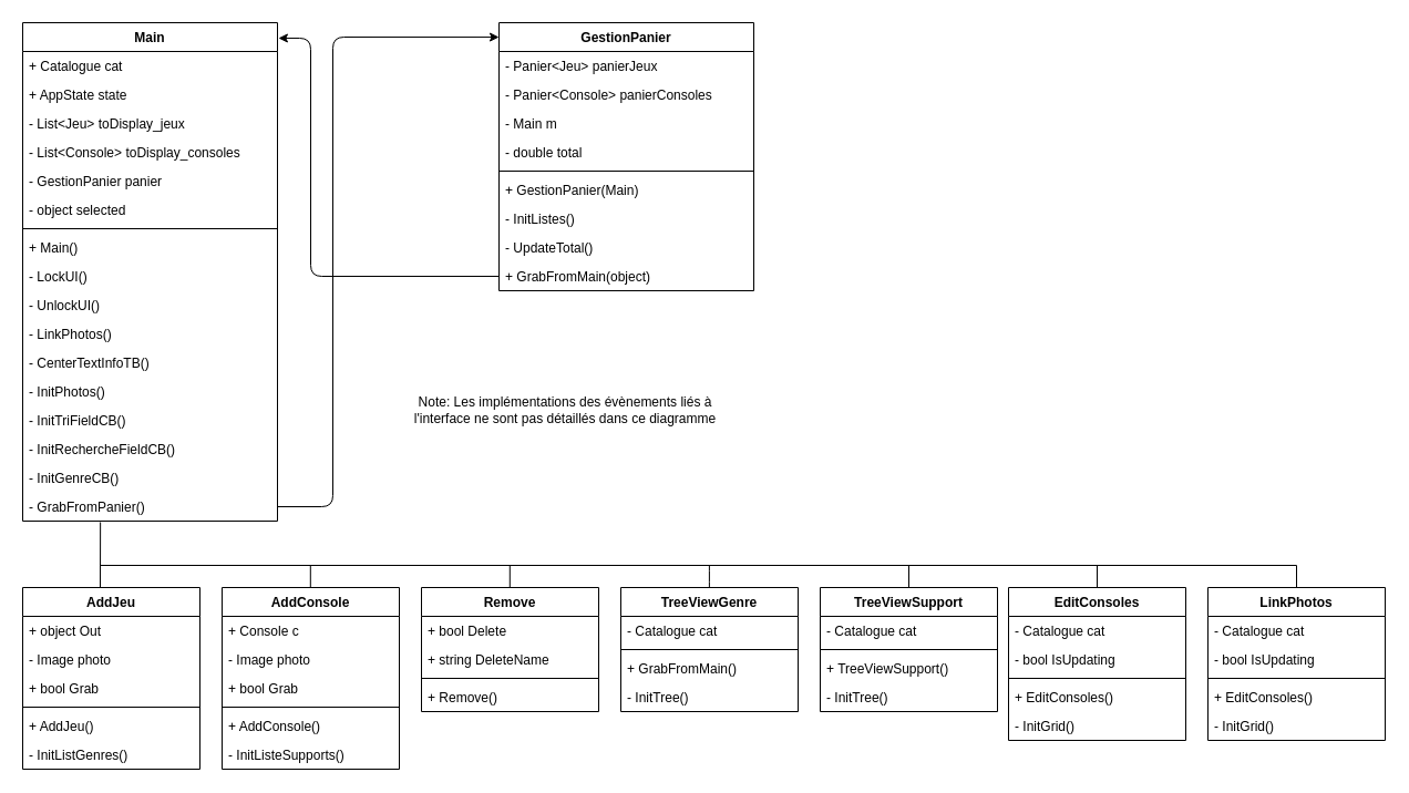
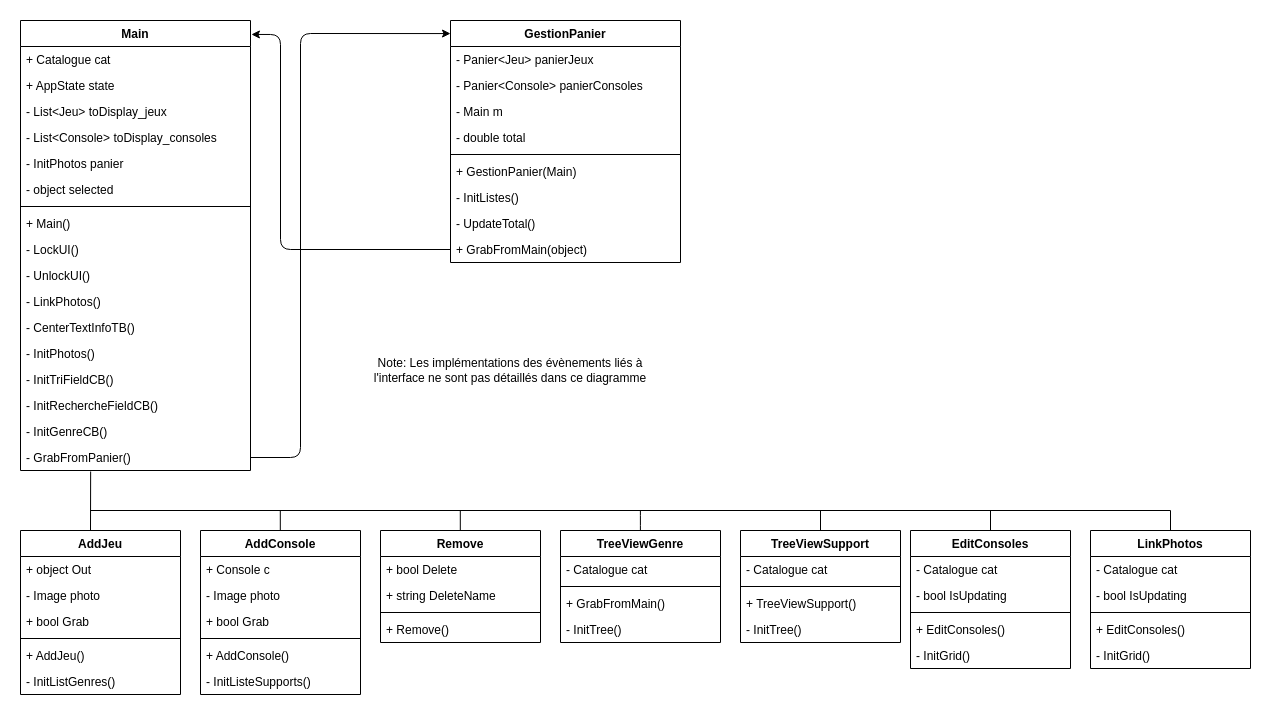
- <mxCell id="7" value="- GestionPanier panier" style="text;strokeColor=none;fillColor=none;align=left;verticalAlign=top;spacingLeft=4;spacingRight=4;overflow=hidden;rotatable=0;points=[[0,0.5],[1,0.5]];portConstraint=eastwest;" vertex="1" parent="2"><mxGeometry y="130" width="230" height="26" as="geometry" /></mxCell>
+ <mxCell id="7" value="- InitPhotos panier" style="text;strokeColor=none;fillColor=none;align=left;verticalAlign=top;spacingLeft=4;spacingRight=4;overflow=hidden;rotatable=0;points=[[0,0.5],[1,0.5]];portConstraint=eastwest;" vertex="1" parent="2"><mxGeometry y="130" width="230" height="26" as="geometry" /></mxCell>
